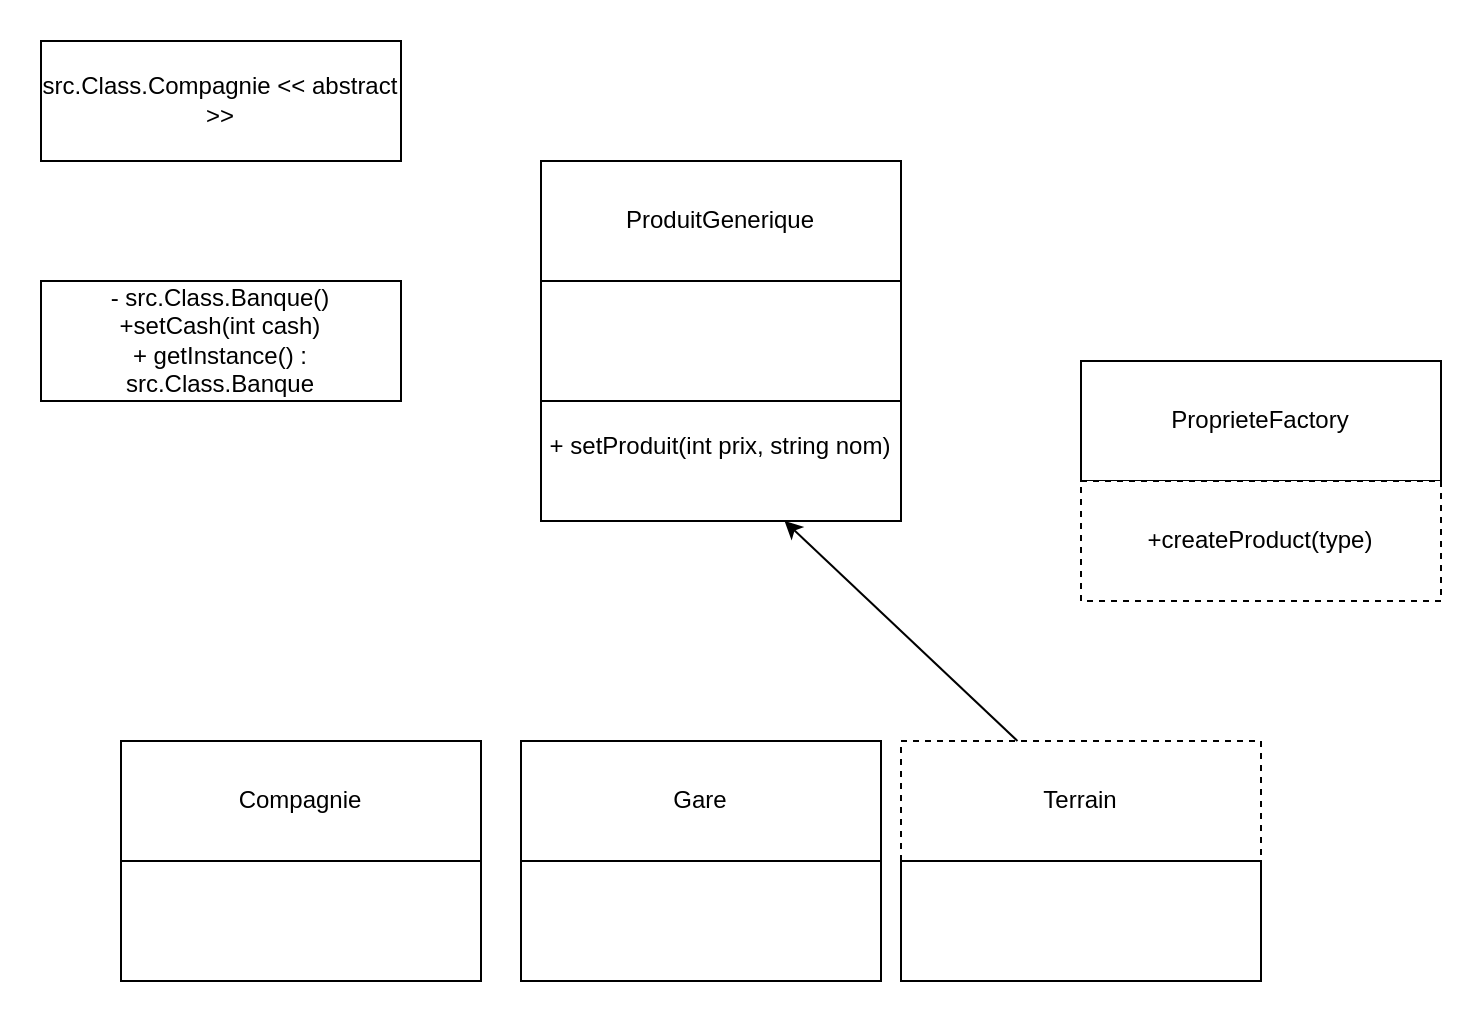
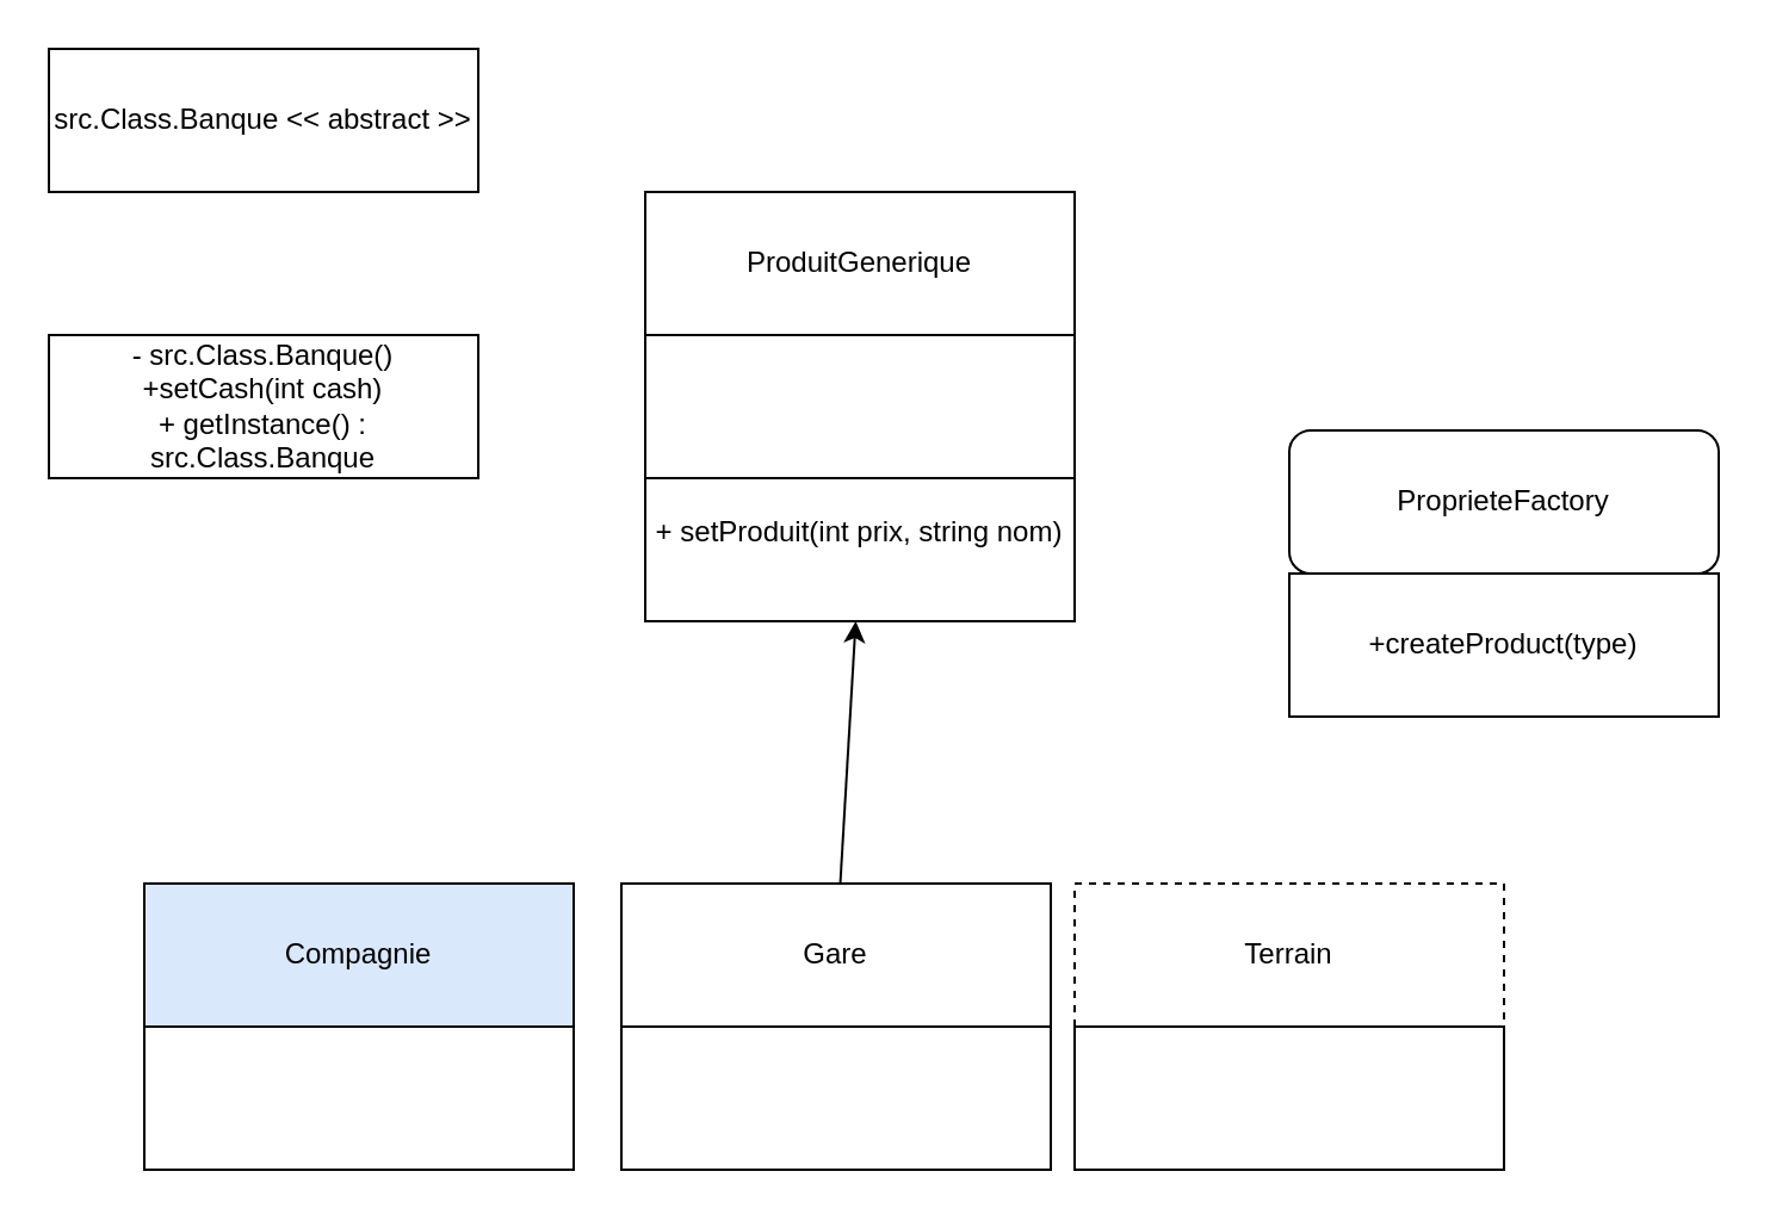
- <mxCell id="3" value="src.Class.Compagnie &amp;lt;&amp;lt; abstract &amp;gt;&amp;gt;" style="rounded=0;whiteSpace=wrap;html=1;" parent="2" vertex="1"><mxGeometry width="180" height="60" as="geometry" /></mxCell>
+ <mxCell id="3" value="src.Class.Banque &amp;lt;&amp;lt; abstract &amp;gt;&amp;gt;" style="rounded=0;whiteSpace=wrap;html=1;" parent="2" vertex="1"><mxGeometry width="180" height="60" as="geometry" /></mxCell>
- <mxCell id="6" value="ProprieteFactory" style="rounded=0;whiteSpace=wrap;html=1;" vertex="1" parent="5"><mxGeometry width="180" height="60" as="geometry" /></mxCell>
+ <mxCell id="6" value="ProprieteFactory" style="whiteSpace=wrap;html=1;rounded=1;" vertex="1" parent="5"><mxGeometry width="180" height="60" as="geometry" /></mxCell>
- <mxCell id="7" value="+createProduct(type)" style="rounded=0;whiteSpace=wrap;html=1;dashed=1;" vertex="1" parent="5"><mxGeometry y="60" width="180" height="60" as="geometry" /></mxCell>
+ <mxCell id="7" value="+createProduct(type)" style="rounded=0;whiteSpace=wrap;html=1;" vertex="1" parent="5"><mxGeometry y="60" width="180" height="60" as="geometry" /></mxCell>
- <mxCell id="22" value="" style="edgeStyle=none;html=1;fontColor=#FFFFFF;" edge="1" parent="1" source="17" target="11"><mxGeometry relative="1" as="geometry" /></mxCell>
+ <mxCell id="12" value="" style="edgeStyle=none;html=1;fontColor=#FFFFFF;" edge="1" parent="1" source="14" target="11"><mxGeometry relative="1" as="geometry" /></mxCell>
- <mxCell id="20" value="Compagnie" style="rounded=0;whiteSpace=wrap;html=1;" vertex="1" parent="19"><mxGeometry width="180" height="60" as="geometry" /></mxCell>
+ <mxCell id="20" value="Compagnie" style="rounded=0;whiteSpace=wrap;html=1;fillColor=#dae8fc;" vertex="1" parent="19"><mxGeometry width="180" height="60" as="geometry" /></mxCell>
